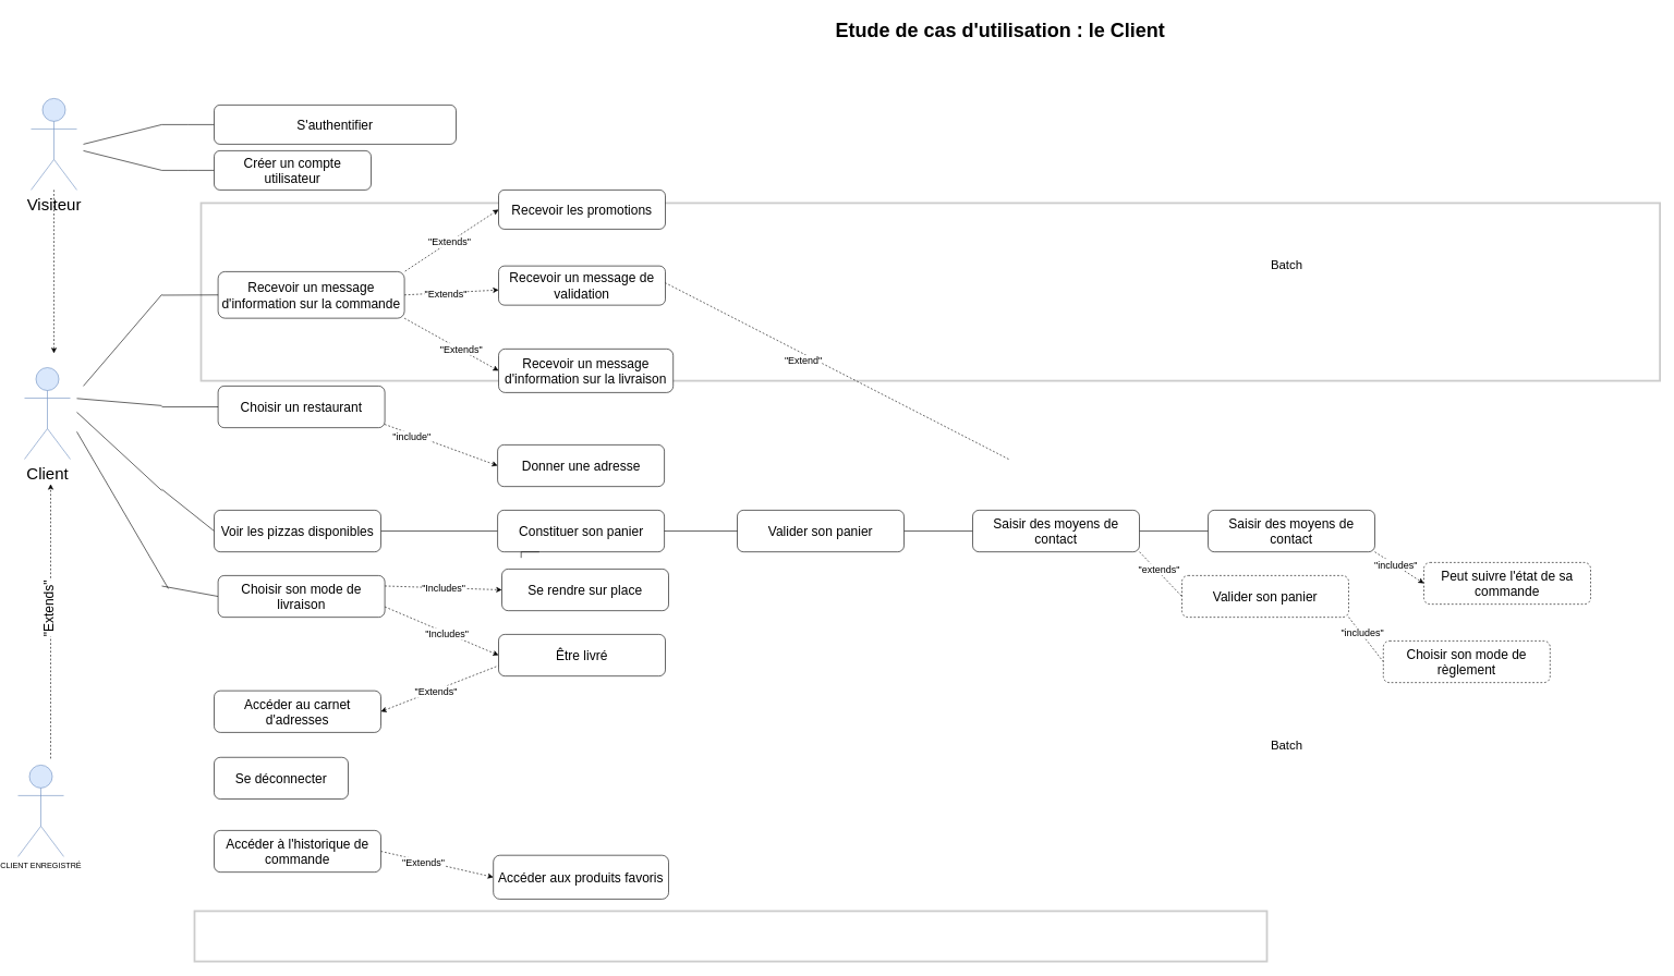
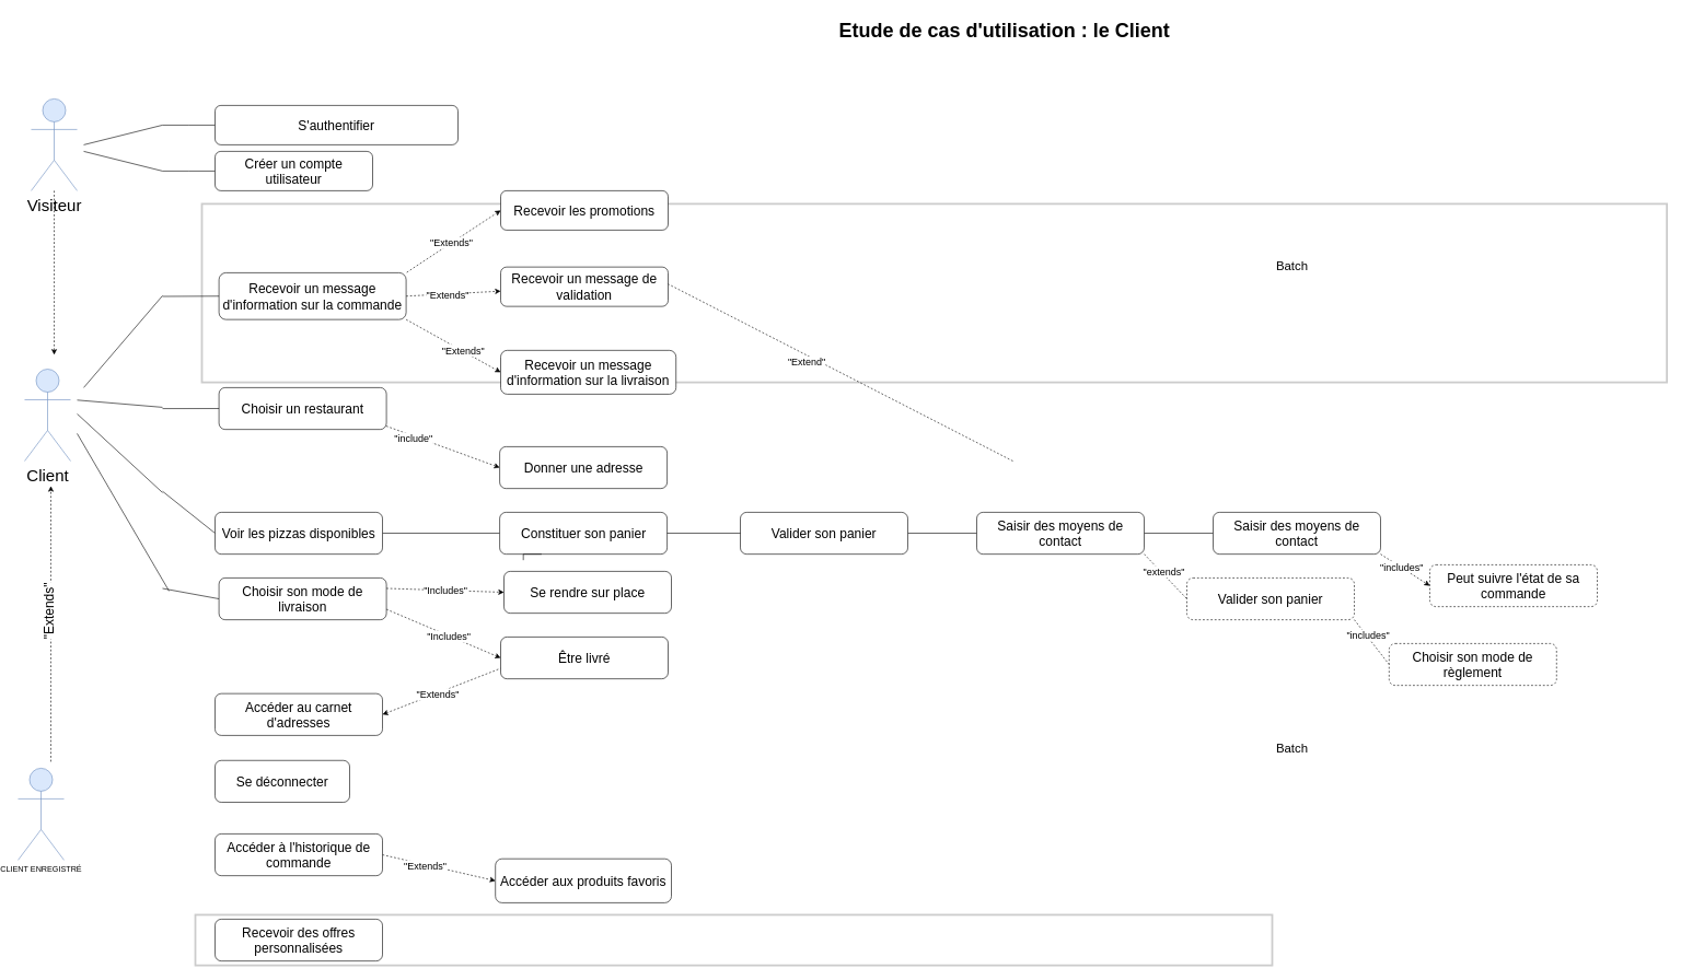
+ <mxCell id="70" value="&lt;span style=&quot;font-size: 20px&quot;&gt;Recevoir des offres personnalisées&lt;/span&gt;" style="rounded=1;whiteSpace=wrap;html=1;aspect=fixed;" vertex="1" parent="1"><mxGeometry x="320" y="1400" width="255" height="63.75" as="geometry" /></mxCell>
